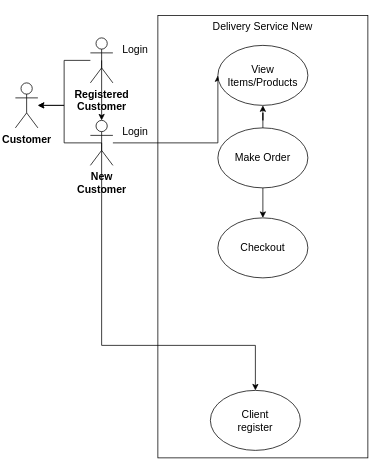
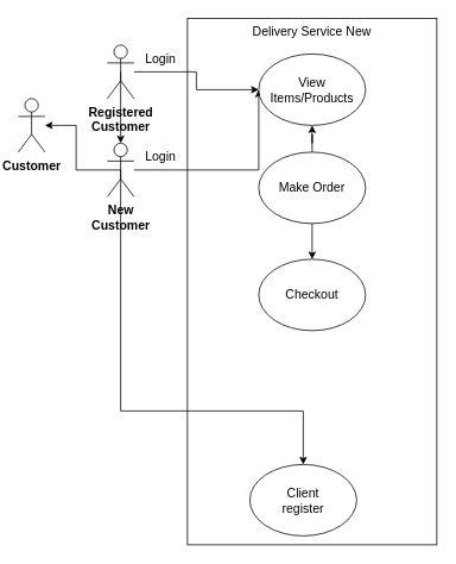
- <mxCell id="4" style="edgeStyle=orthogonalEdgeStyle;rounded=0;orthogonalLoop=1;jettySize=auto;html=1;fontSize=14;" edge="1" parent="1" source="5" target="2"><mxGeometry relative="1" as="geometry" /></mxCell>
+ <mxCell id="4" style="edgeStyle=orthogonalEdgeStyle;rounded=0;orthogonalLoop=1;jettySize=auto;html=1;fontSize=14;" edge="1" parent="1" source="5" target="12"><mxGeometry relative="1" as="geometry" /></mxCell>
